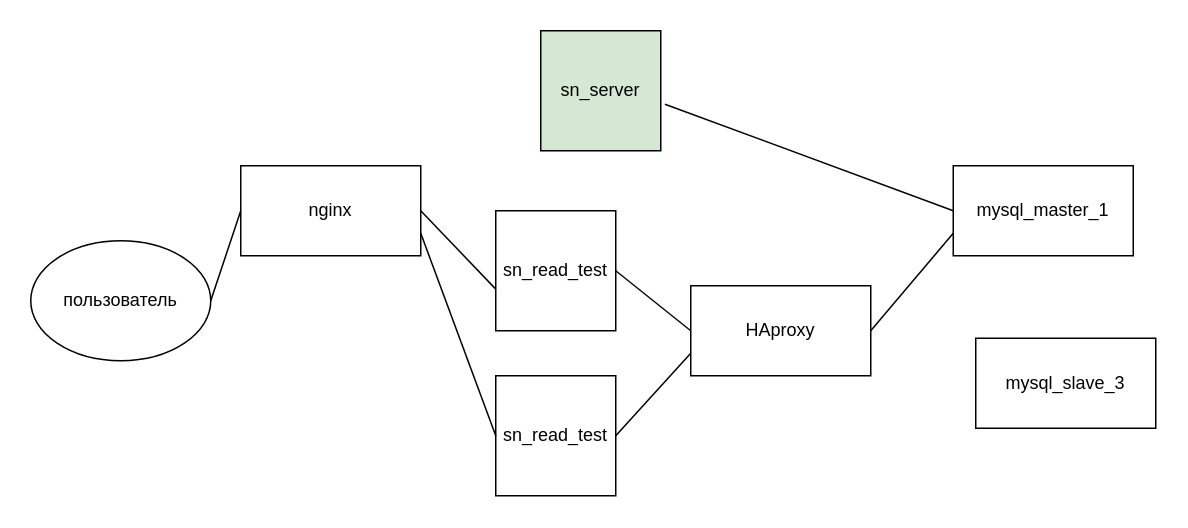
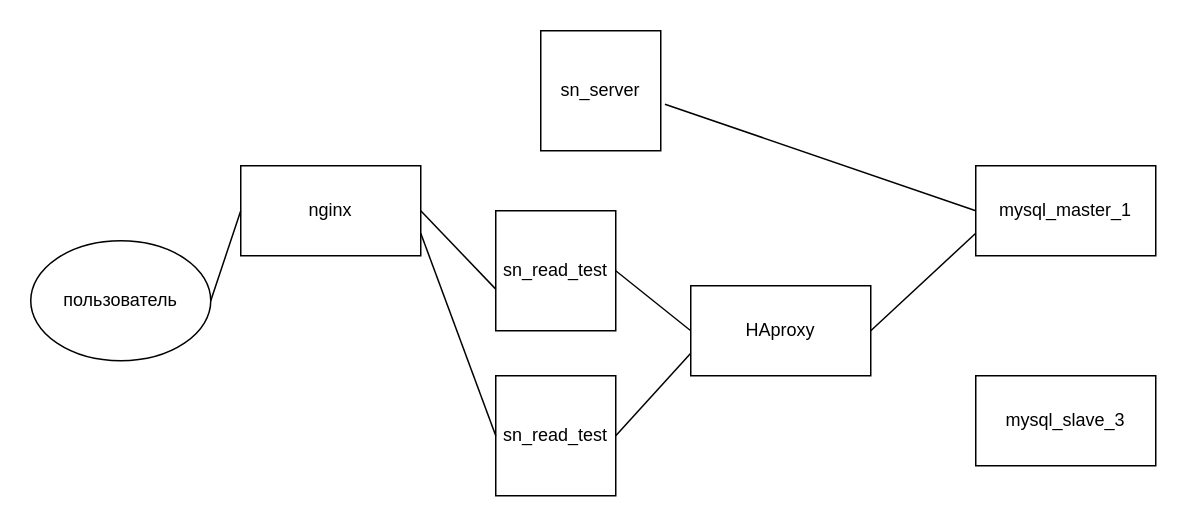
- <mxCell id="2" value="sn_server" style="whiteSpace=wrap;html=1;aspect=fixed;fillColor=#d5e8d4;" vertex="1" parent="1"><mxGeometry x="360" y="20" width="80" height="80" as="geometry" /></mxCell>
+ <mxCell id="2" value="sn_server" style="whiteSpace=wrap;html=1;aspect=fixed;" vertex="1" parent="1"><mxGeometry x="360" y="20" width="80" height="80" as="geometry" /></mxCell>
- <mxCell id="4" value="mysql_master_1" style="rounded=0;whiteSpace=wrap;html=1;" vertex="1" parent="1"><mxGeometry x="635" y="110" width="120" height="60" as="geometry" /></mxCell>
+ <mxCell id="4" value="mysql_master_1" style="rounded=0;whiteSpace=wrap;html=1;" vertex="1" parent="1"><mxGeometry x="650" y="110" width="120" height="60" as="geometry" /></mxCell>
- <mxCell id="5" value="mysql_slave_3" style="rounded=0;whiteSpace=wrap;html=1;" vertex="1" parent="1"><mxGeometry x="650" y="225" width="120" height="60" as="geometry" /></mxCell>
+ <mxCell id="5" value="mysql_slave_3" style="rounded=0;whiteSpace=wrap;html=1;" vertex="1" parent="1"><mxGeometry x="650" y="250" width="120" height="60" as="geometry" /></mxCell>
